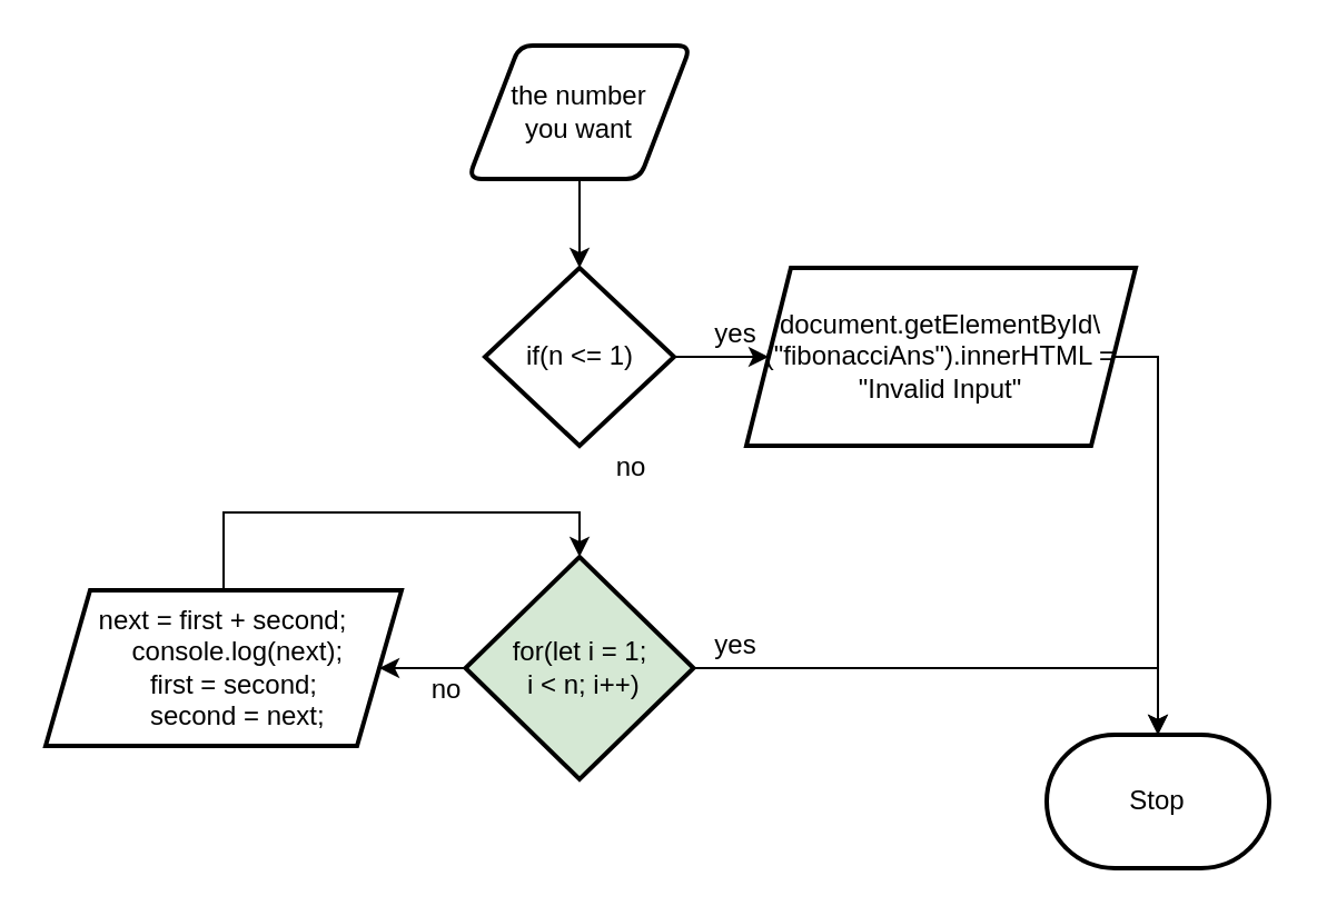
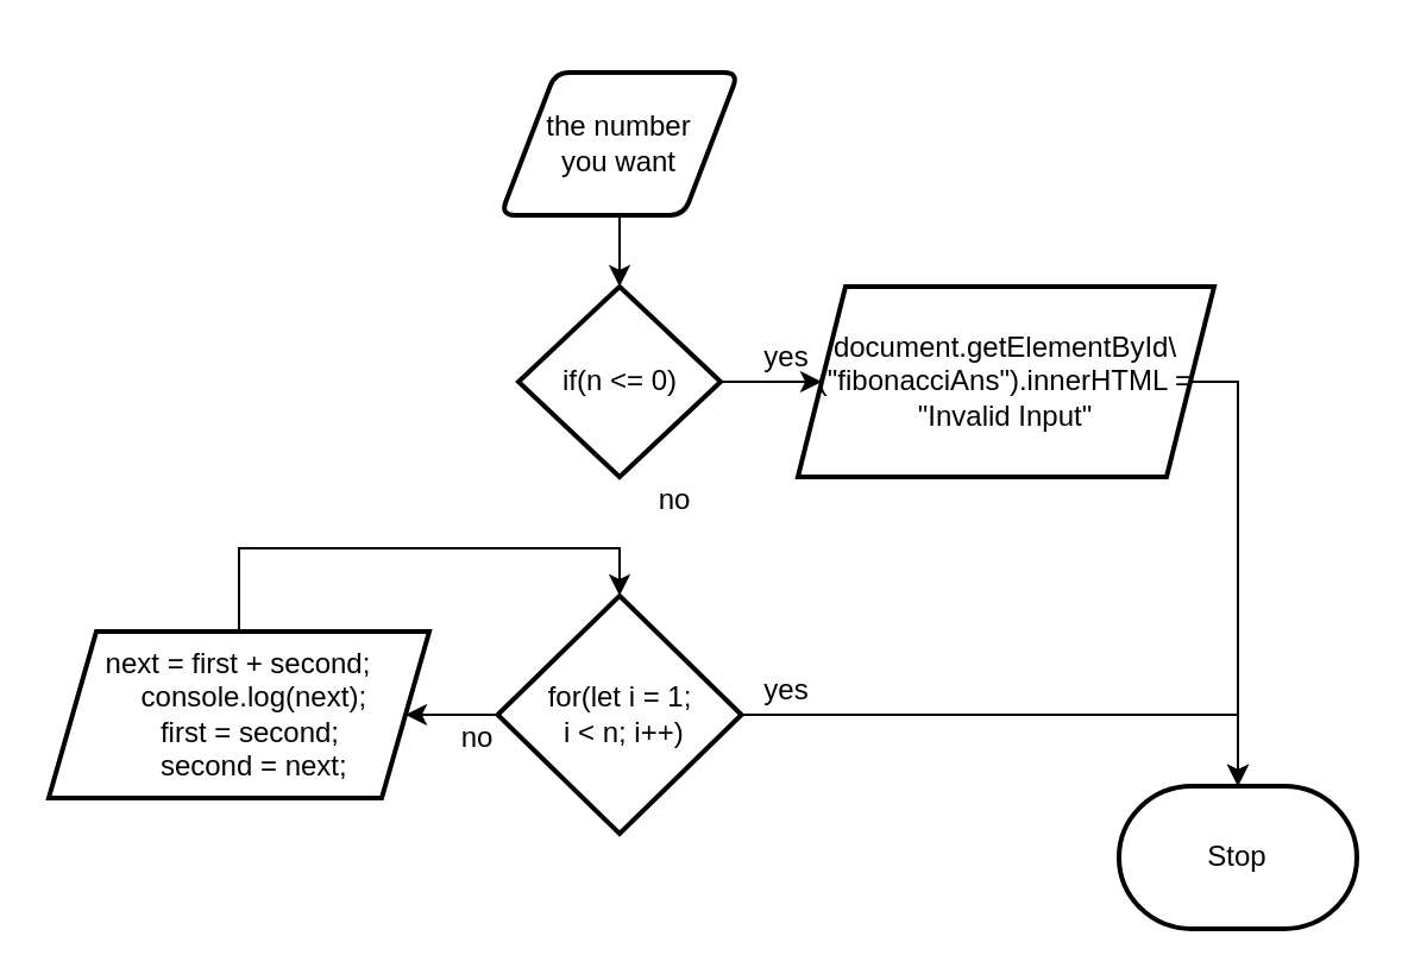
- <mxCell id="3" value="the number &lt;br&gt;you want" style="shape=parallelogram;html=1;strokeWidth=2;perimeter=parallelogramPerimeter;whiteSpace=wrap;rounded=1;arcSize=12;size=0.23;" parent="1" vertex="1"><mxGeometry x="210" y="20" width="100" height="60" as="geometry" /></mxCell>
+ <mxCell id="3" value="the number &lt;br&gt;you want" style="shape=parallelogram;html=1;strokeWidth=2;perimeter=parallelogramPerimeter;whiteSpace=wrap;rounded=1;arcSize=12;size=0.23;" parent="1" vertex="1"><mxGeometry x="210" y="30" width="100" height="60" as="geometry" /></mxCell>
- <mxCell id="6" value="if(n &amp;lt;= 1)" style="rhombus;whiteSpace=wrap;html=1;strokeWidth=2;rounded=0;arcSize=12;" vertex="1" parent="1"><mxGeometry x="217.5" y="120" width="85" height="80" as="geometry" /></mxCell>
+ <mxCell id="6" value="if(n &amp;lt;= 0)" style="rhombus;whiteSpace=wrap;html=1;strokeWidth=2;rounded=0;arcSize=12;" vertex="1" parent="1"><mxGeometry x="217.5" y="120" width="85" height="80" as="geometry" /></mxCell>
- <mxCell id="12" value="for(let i = 1;&lt;br&gt;&amp;nbsp;i &amp;lt; n; i++)" style="rhombus;whiteSpace=wrap;html=1;strokeWidth=2;rounded=0;arcSize=12;fillColor=#d5e8d4;" vertex="1" parent="1"><mxGeometry x="208.75" y="250" width="102.5" height="100" as="geometry" /></mxCell>
+ <mxCell id="12" value="for(let i = 1;&lt;br&gt;&amp;nbsp;i &amp;lt; n; i++)" style="rhombus;whiteSpace=wrap;html=1;strokeWidth=2;rounded=0;arcSize=12;" vertex="1" parent="1"><mxGeometry x="208.75" y="250" width="102.5" height="100" as="geometry" /></mxCell>
